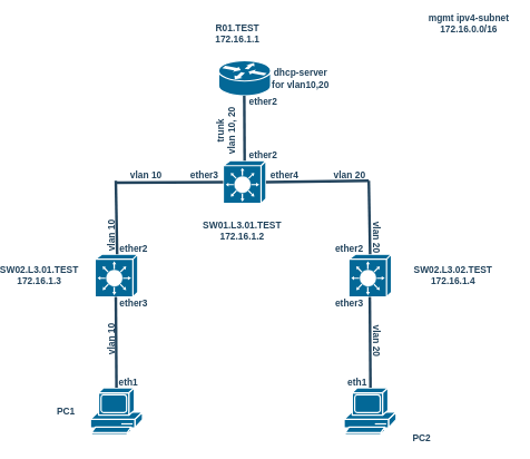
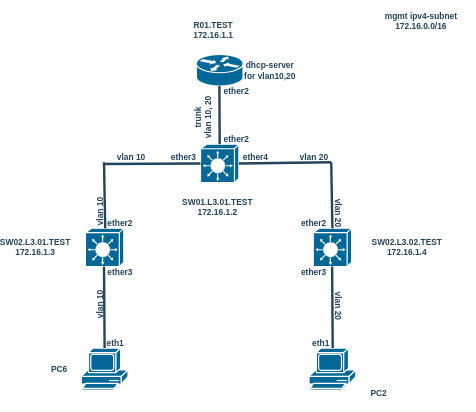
- <mxCell id="38" value="&lt;div&gt;&lt;font color=&quot;#23445d&quot;&gt;PC1&lt;/font&gt;&lt;/div&gt;" style="rounded=1;whiteSpace=wrap;html=1;strokeColor=none;fillColor=none;fontSize=14;fontColor=#742B21;align=center;fontStyle=1" vertex="1" parent="1"><mxGeometry x="65" y="605" width="62.5" height="20" as="geometry" /></mxCell>
+ <mxCell id="38" value="&lt;div&gt;&lt;font color=&quot;#23445d&quot;&gt;PC6&lt;/font&gt;&lt;/div&gt;" style="rounded=1;whiteSpace=wrap;html=1;strokeColor=none;fillColor=none;fontSize=14;fontColor=#742B21;align=center;fontStyle=1" vertex="1" parent="1"><mxGeometry x="65" y="605" width="62.5" height="20" as="geometry" /></mxCell>
